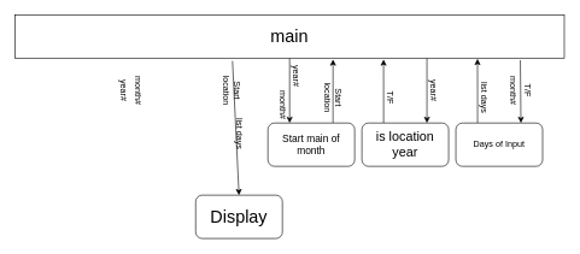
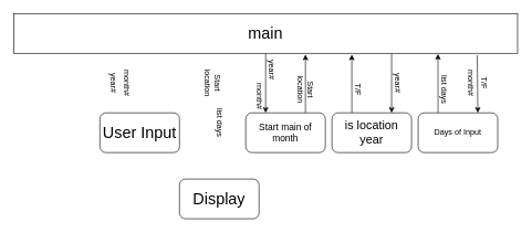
+ <mxCell id="5" value="&lt;span style=&quot;font-size: 24px;&quot;&gt;User Input&lt;/span&gt;" style="rounded=1;whiteSpace=wrap;html=1;" vertex="1" parent="1"><mxGeometry x="150" y="170" width="120" height="60" as="geometry" /></mxCell>
- <mxCell id="26" value="" style="endArrow=classic;html=1;rounded=0;entryX=0.5;entryY=0;entryDx=0;entryDy=0;exitX=0.396;exitY=1.067;exitDx=0;exitDy=0;exitPerimeter=0;" edge="1" parent="1" source="4" target="10"><mxGeometry width="50" height="50" relative="1" as="geometry"><mxPoint x="570" y="380" as="sourcePoint" /><mxPoint x="620" y="330" as="targetPoint" /></mxGeometry></mxCell>
